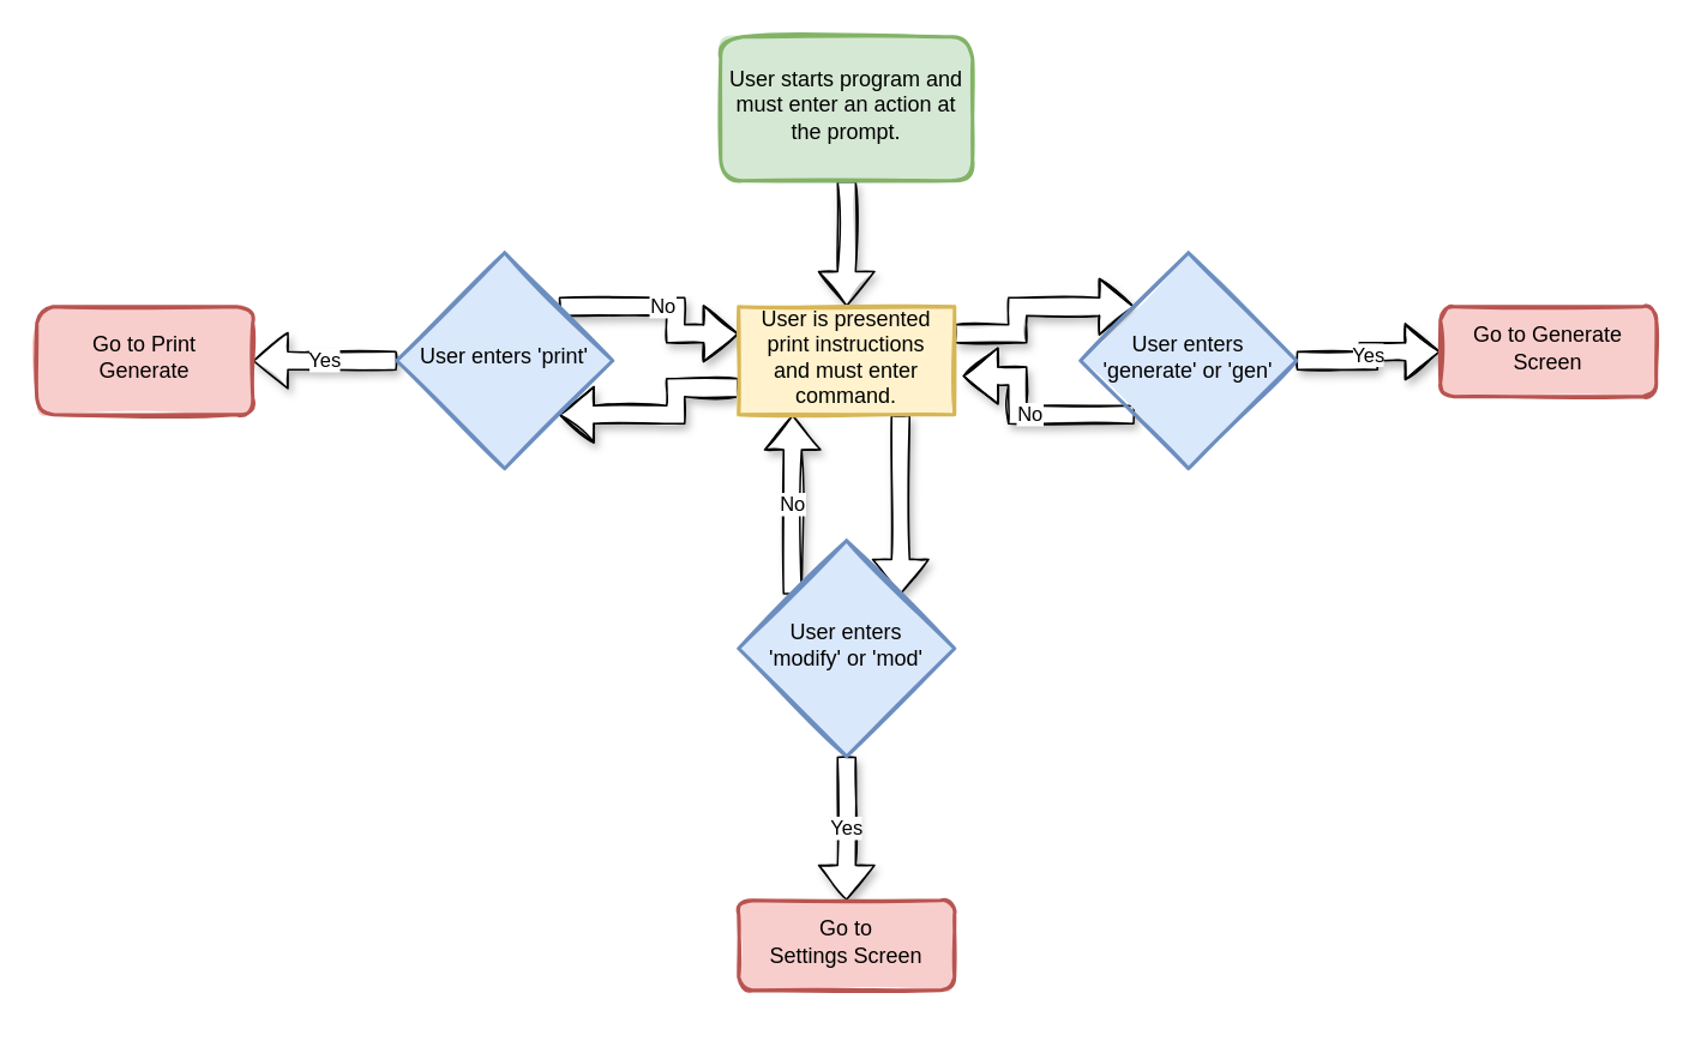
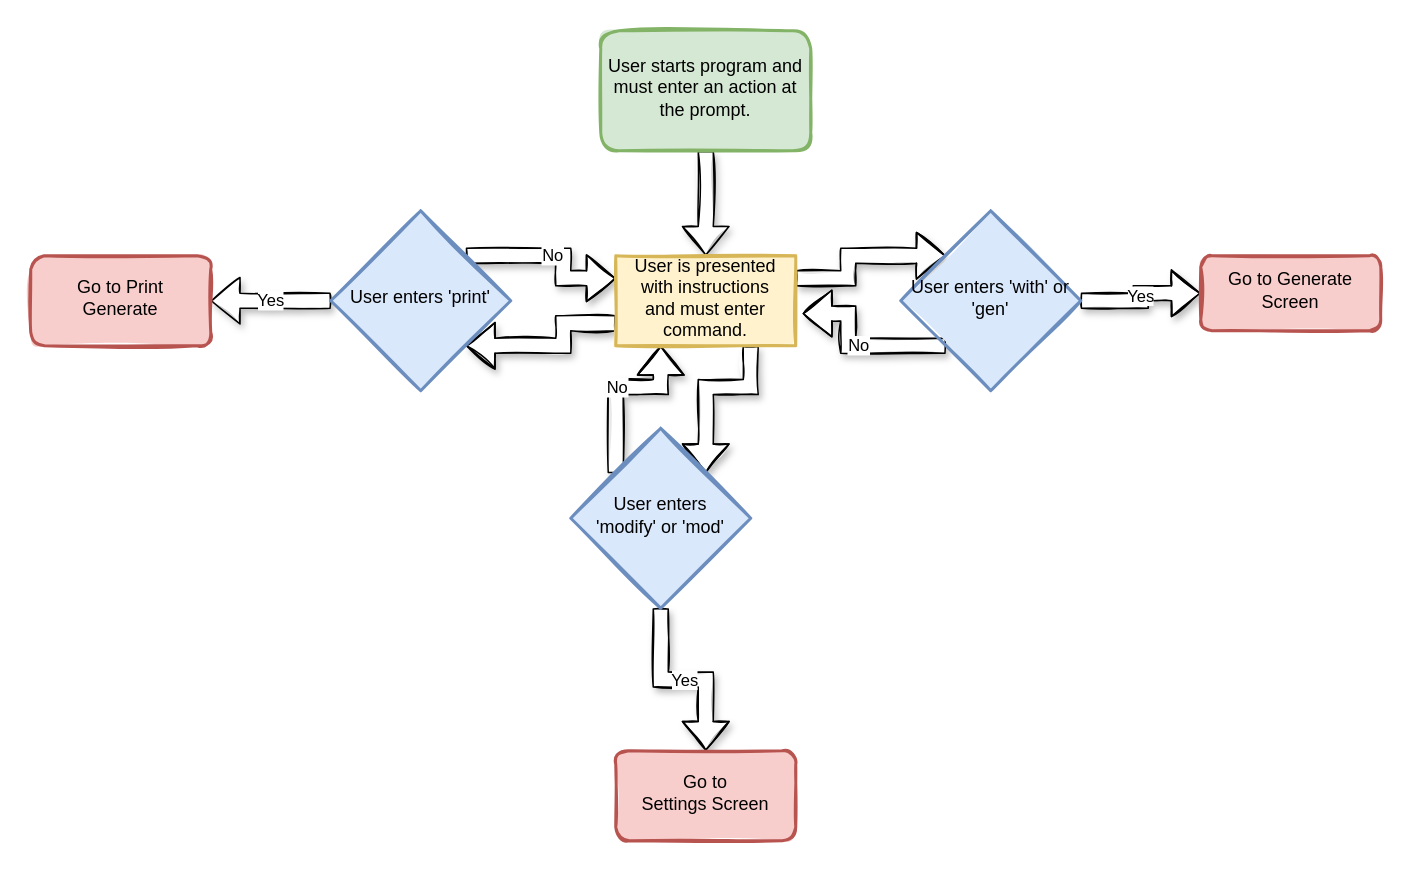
- <mxCell id="19" value="User is presented print instructions &lt;br&gt;and must enter command." style="rounded=0;whiteSpace=wrap;html=1;fillColor=#fff2cc;strokeColor=#d6b656;shadow=0;strokeWidth=2;spacing=6;spacingTop=-4;sketch=1;fillStyle=solid;" vertex="1" parent="1"><mxGeometry x="410" y="170" width="120" height="60" as="geometry" /></mxCell>
+ <mxCell id="19" value="User is presented with instructions &lt;br&gt;and must enter command." style="rounded=0;whiteSpace=wrap;html=1;fillColor=#fff2cc;strokeColor=#d6b656;shadow=0;strokeWidth=2;spacing=6;spacingTop=-4;sketch=1;fillStyle=solid;" vertex="1" parent="1"><mxGeometry x="410" y="170" width="120" height="60" as="geometry" /></mxCell>
- <mxCell id="7" value="User enters 'generate' or 'gen'" style="rhombus;whiteSpace=wrap;html=1;shadow=0;fontFamily=Helvetica;fontSize=12;align=center;strokeWidth=2;spacing=6;spacingTop=-4;fillColor=#dae8fc;strokeColor=#6c8ebf;sketch=1;fillStyle=solid;" parent="1" vertex="1"><mxGeometry x="600" y="140" width="120" height="120" as="geometry" /></mxCell>
+ <mxCell id="7" value="User enters 'with' or 'gen'" style="rhombus;whiteSpace=wrap;html=1;shadow=0;fontFamily=Helvetica;fontSize=12;align=center;strokeWidth=2;spacing=6;spacingTop=-4;fillColor=#dae8fc;strokeColor=#6c8ebf;sketch=1;fillStyle=solid;" parent="1" vertex="1"><mxGeometry x="600" y="140" width="120" height="120" as="geometry" /></mxCell>
- <mxCell id="15" value="User enters &lt;br&gt;'modify' or 'mod'" style="rhombus;whiteSpace=wrap;html=1;shadow=0;fontFamily=Helvetica;fontSize=12;align=center;strokeWidth=2;spacing=6;spacingTop=-4;fillColor=#dae8fc;strokeColor=#6c8ebf;sketch=1;fillStyle=solid;" vertex="1" parent="1"><mxGeometry x="410" y="300" width="120" height="120" as="geometry" /></mxCell>
+ <mxCell id="15" value="User enters &lt;br&gt;'modify' or 'mod'" style="rhombus;whiteSpace=wrap;html=1;shadow=0;fontFamily=Helvetica;fontSize=12;align=center;strokeWidth=2;spacing=6;spacingTop=-4;fillColor=#dae8fc;strokeColor=#6c8ebf;sketch=1;fillStyle=solid;" vertex="1" parent="1"><mxGeometry x="380" y="285" width="120" height="120" as="geometry" /></mxCell>
- <mxCell id="16" value="Go to Settings&amp;nbsp;Screen" style="rounded=1;whiteSpace=wrap;html=1;fontSize=12;glass=0;strokeWidth=2;shadow=0;fillColor=#f8cecc;strokeColor=#b85450;spacing=6;spacingTop=-4;sketch=1;fillStyle=solid;" vertex="1" parent="1"><mxGeometry x="410" y="500" width="120" height="50" as="geometry" /></mxCell>
+ <mxCell id="16" value="Go to Settings&amp;nbsp;Screen" style="rounded=1;whiteSpace=wrap;html=1;fontSize=12;glass=0;strokeWidth=2;shadow=0;fillColor=#f8cecc;strokeColor=#b85450;spacing=6;spacingTop=-4;sketch=1;fillStyle=solid;" vertex="1" parent="1"><mxGeometry x="410" y="500" width="120" height="60" as="geometry" /></mxCell>
